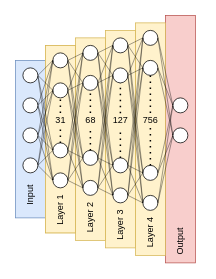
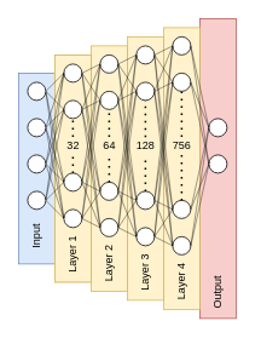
- <mxCell id="22" value="31" style="text;html=1;align=center;verticalAlign=middle;resizable=0;points=[];autosize=1;strokeColor=none;fillColor=none;container=0;" parent="17" vertex="1"><mxGeometry x="-5" y="80" width="30" height="20" as="geometry" /></mxCell>
+ <mxCell id="22" value="32" style="text;html=1;align=center;verticalAlign=middle;resizable=0;points=[];autosize=1;strokeColor=none;fillColor=none;container=0;" parent="17" vertex="1"><mxGeometry x="-5" y="80" width="30" height="20" as="geometry" /></mxCell>
- <mxCell id="31" value="68" style="text;html=1;align=center;verticalAlign=middle;resizable=0;points=[];autosize=1;strokeColor=none;fillColor=none;container=0;" parent="25" vertex="1"><mxGeometry y="90" width="30" height="20" as="geometry" /></mxCell>
+ <mxCell id="31" value="64" style="text;html=1;align=center;verticalAlign=middle;resizable=0;points=[];autosize=1;strokeColor=none;fillColor=none;container=0;" parent="25" vertex="1"><mxGeometry y="90" width="30" height="20" as="geometry" /></mxCell>
- <mxCell id="54" value="127" style="text;html=1;align=center;verticalAlign=middle;resizable=0;points=[];autosize=1;strokeColor=none;fillColor=none;container=0;" parent="49" vertex="1"><mxGeometry x="-5" y="100.36" width="40" height="20" as="geometry" /></mxCell>
+ <mxCell id="54" value="128" style="text;html=1;align=center;verticalAlign=middle;resizable=0;points=[];autosize=1;strokeColor=none;fillColor=none;container=0;" parent="49" vertex="1"><mxGeometry x="-5" y="100.36" width="40" height="20" as="geometry" /></mxCell>
